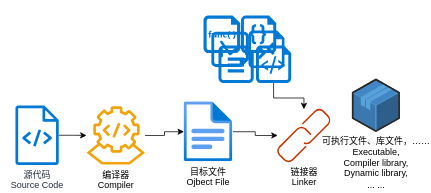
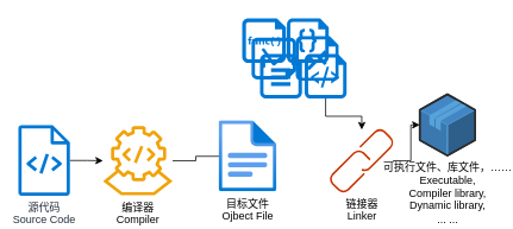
+ <mxCell id="10" value="" style="edgeStyle=orthogonalEdgeStyle;rounded=0;orthogonalLoop=1;jettySize=auto;html=1;" parent="1" source="11" target="7" edge="1"><mxGeometry relative="1" as="geometry" /></mxCell>
- <mxCell id="5" value="" style="edgeStyle=orthogonalEdgeStyle;rounded=0;orthogonalLoop=1;jettySize=auto;html=1;" parent="1" source="6" target="9" edge="1"><mxGeometry relative="1" as="geometry" /></mxCell>
+ <mxCell id="5" value="" style="edgeStyle=orthogonalEdgeStyle;rounded=0;orthogonalLoop=1;jettySize=auto;html=1;endArrow=none;" parent="1" source="6" target="9" edge="1"><mxGeometry relative="1" as="geometry" /></mxCell>
- <mxCell id="8" style="edgeStyle=orthogonalEdgeStyle;rounded=0;orthogonalLoop=1;jettySize=auto;html=1;" parent="1" source="9" target="11" edge="1"><mxGeometry relative="1" as="geometry" /></mxCell>
